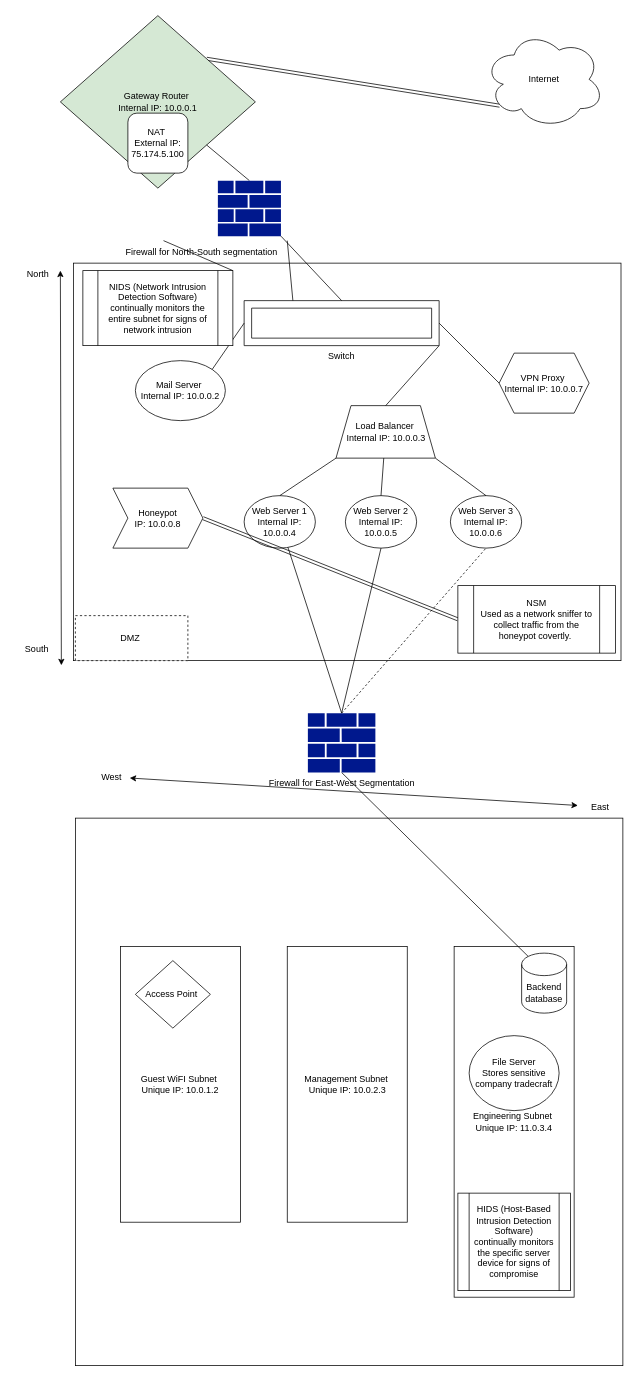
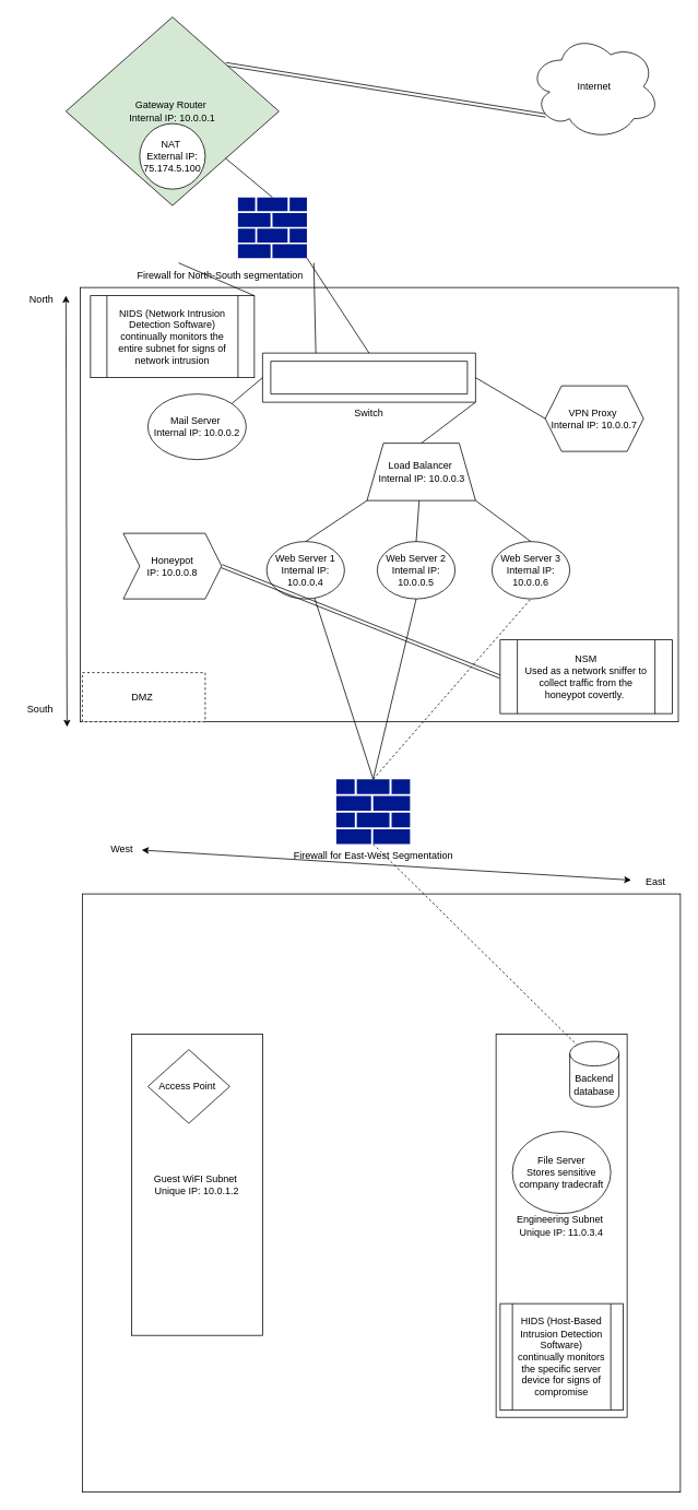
- <mxCell id="28" value="NAT&amp;nbsp;&lt;div&gt;External IP: 75.174.5.100&lt;/div&gt;" style="whiteSpace=wrap;html=1;aspect=fixed;rounded=1;" vertex="1" parent="1"><mxGeometry x="170" y="150" width="80" height="80" as="geometry" /></mxCell>
+ <mxCell id="28" value="NAT&amp;nbsp;&lt;div&gt;External IP: 75.174.5.100&lt;/div&gt;" style="ellipse;whiteSpace=wrap;html=1;aspect=fixed;" vertex="1" parent="1"><mxGeometry x="170" y="150" width="80" height="80" as="geometry" /></mxCell>
- <mxCell id="33" value="Switch" style="verticalLabelPosition=bottom;verticalAlign=top;html=1;shape=mxgraph.basic.frame;dx=10;whiteSpace=wrap;" vertex="1" parent="1"><mxGeometry x="325" y="400" width="260" height="60" as="geometry" /></mxCell>
+ <mxCell id="33" value="Switch" style="verticalLabelPosition=bottom;verticalAlign=top;html=1;shape=mxgraph.basic.frame;dx=10;whiteSpace=wrap;" vertex="1" parent="1"><mxGeometry x="320" y="430" width="260" height="60" as="geometry" /></mxCell>
- <mxCell id="38" value="" style="endArrow=none;html=1;rounded=0;entryX=0.145;entryY=0;entryDx=0;entryDy=4.35;entryPerimeter=0;exitX=0.5;exitY=1;exitDx=0;exitDy=0;exitPerimeter=0;" edge="1" parent="1" source="47" target="27"><mxGeometry width="50" height="50" relative="1" as="geometry"><mxPoint x="530" y="800" as="sourcePoint" /><mxPoint x="580" y="750" as="targetPoint" /></mxGeometry></mxCell>
+ <mxCell id="38" value="" style="endArrow=none;html=1;rounded=0;entryX=0.145;entryY=0;entryDx=0;entryDy=4.35;entryPerimeter=0;exitX=0.5;exitY=1;exitDx=0;exitDy=0;exitPerimeter=0;dashed=1;" edge="1" parent="1" source="47" target="27"><mxGeometry width="50" height="50" relative="1" as="geometry"><mxPoint x="530" y="800" as="sourcePoint" /><mxPoint x="580" y="750" as="targetPoint" /></mxGeometry></mxCell>
- <mxCell id="23" value="Management Subnet&amp;nbsp;&lt;div&gt;Unique IP: 10.0.2.3&lt;/div&gt;" style="rounded=0;whiteSpace=wrap;html=1;" vertex="1" parent="1"><mxGeometry x="382.5" y="1261.25" width="160" height="367.5" as="geometry" /></mxCell>
